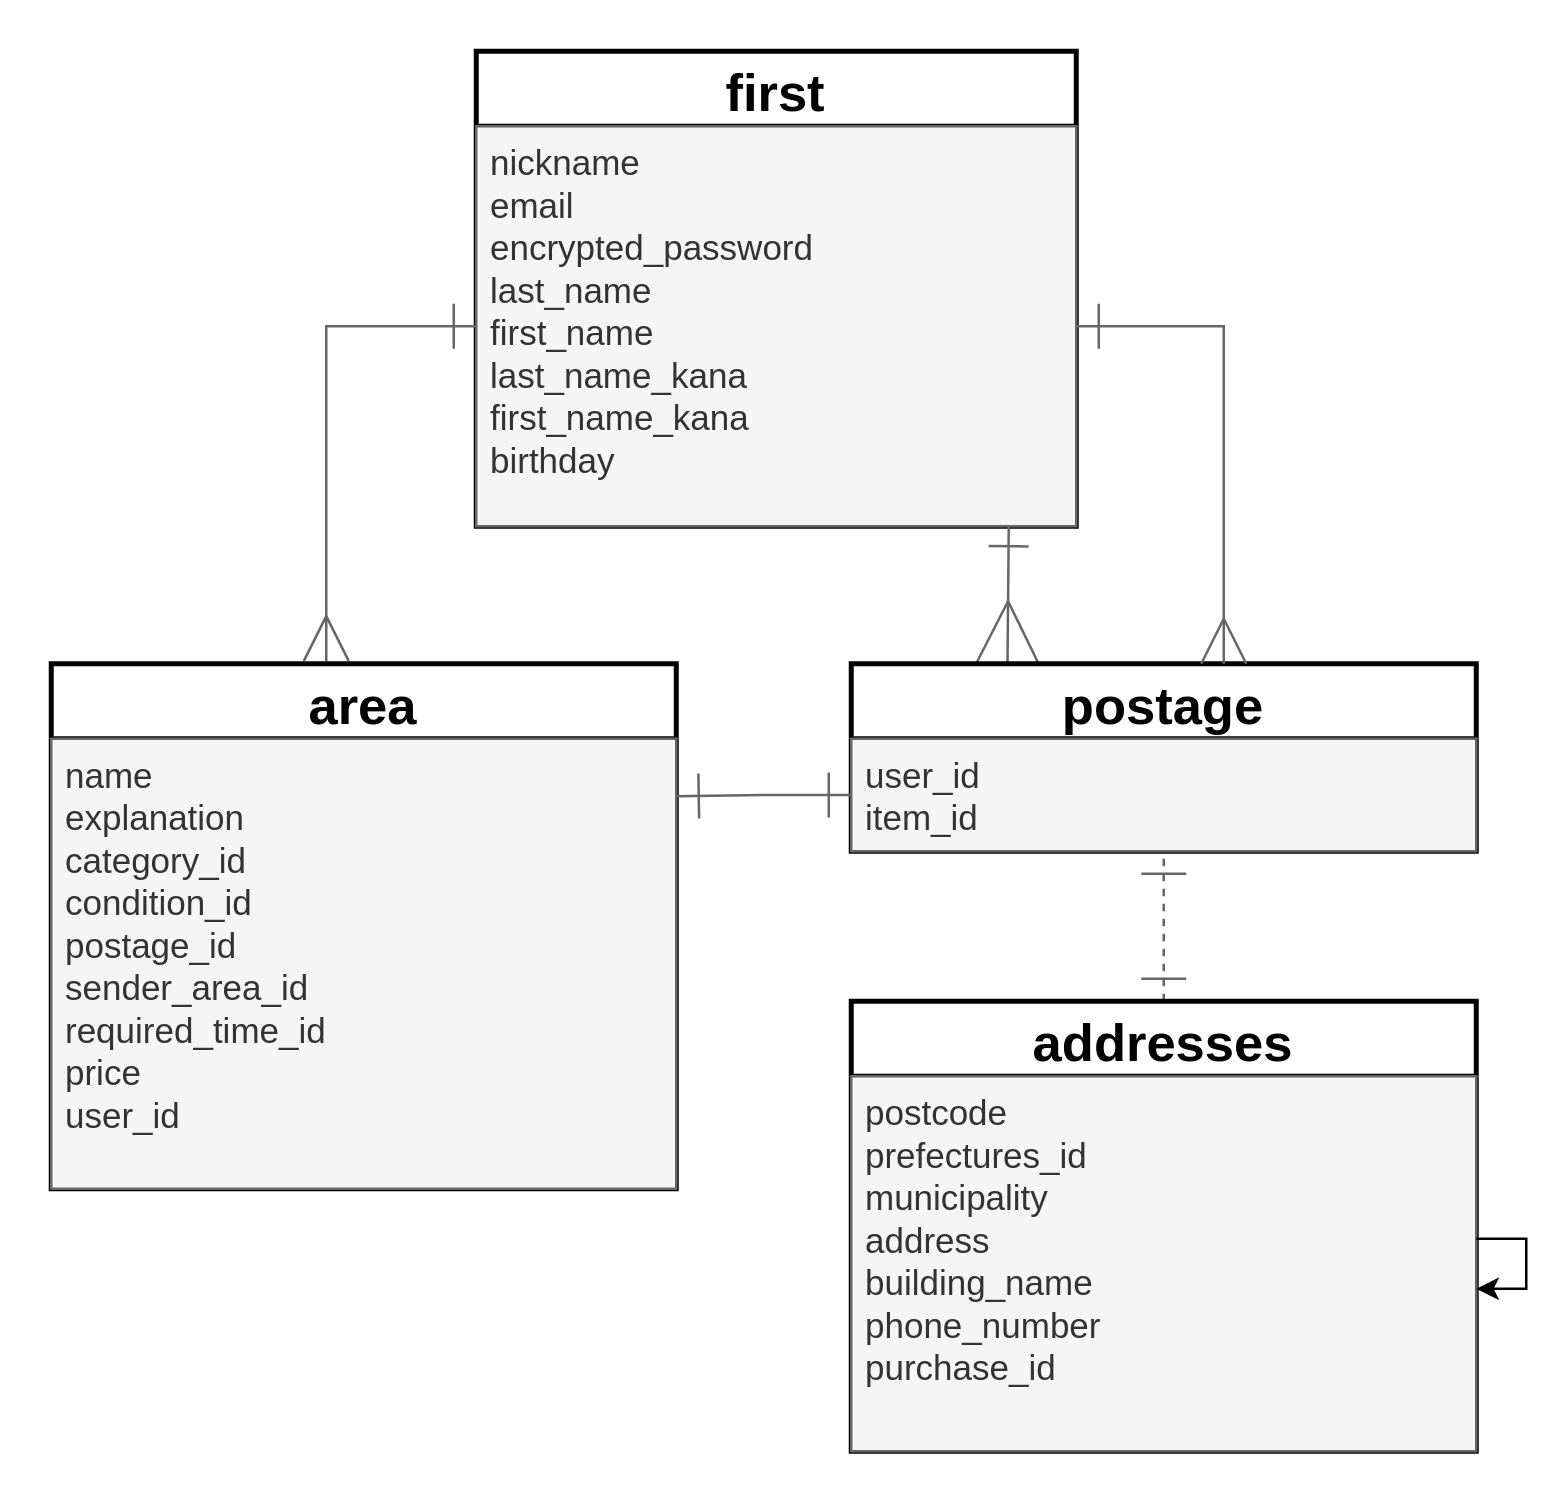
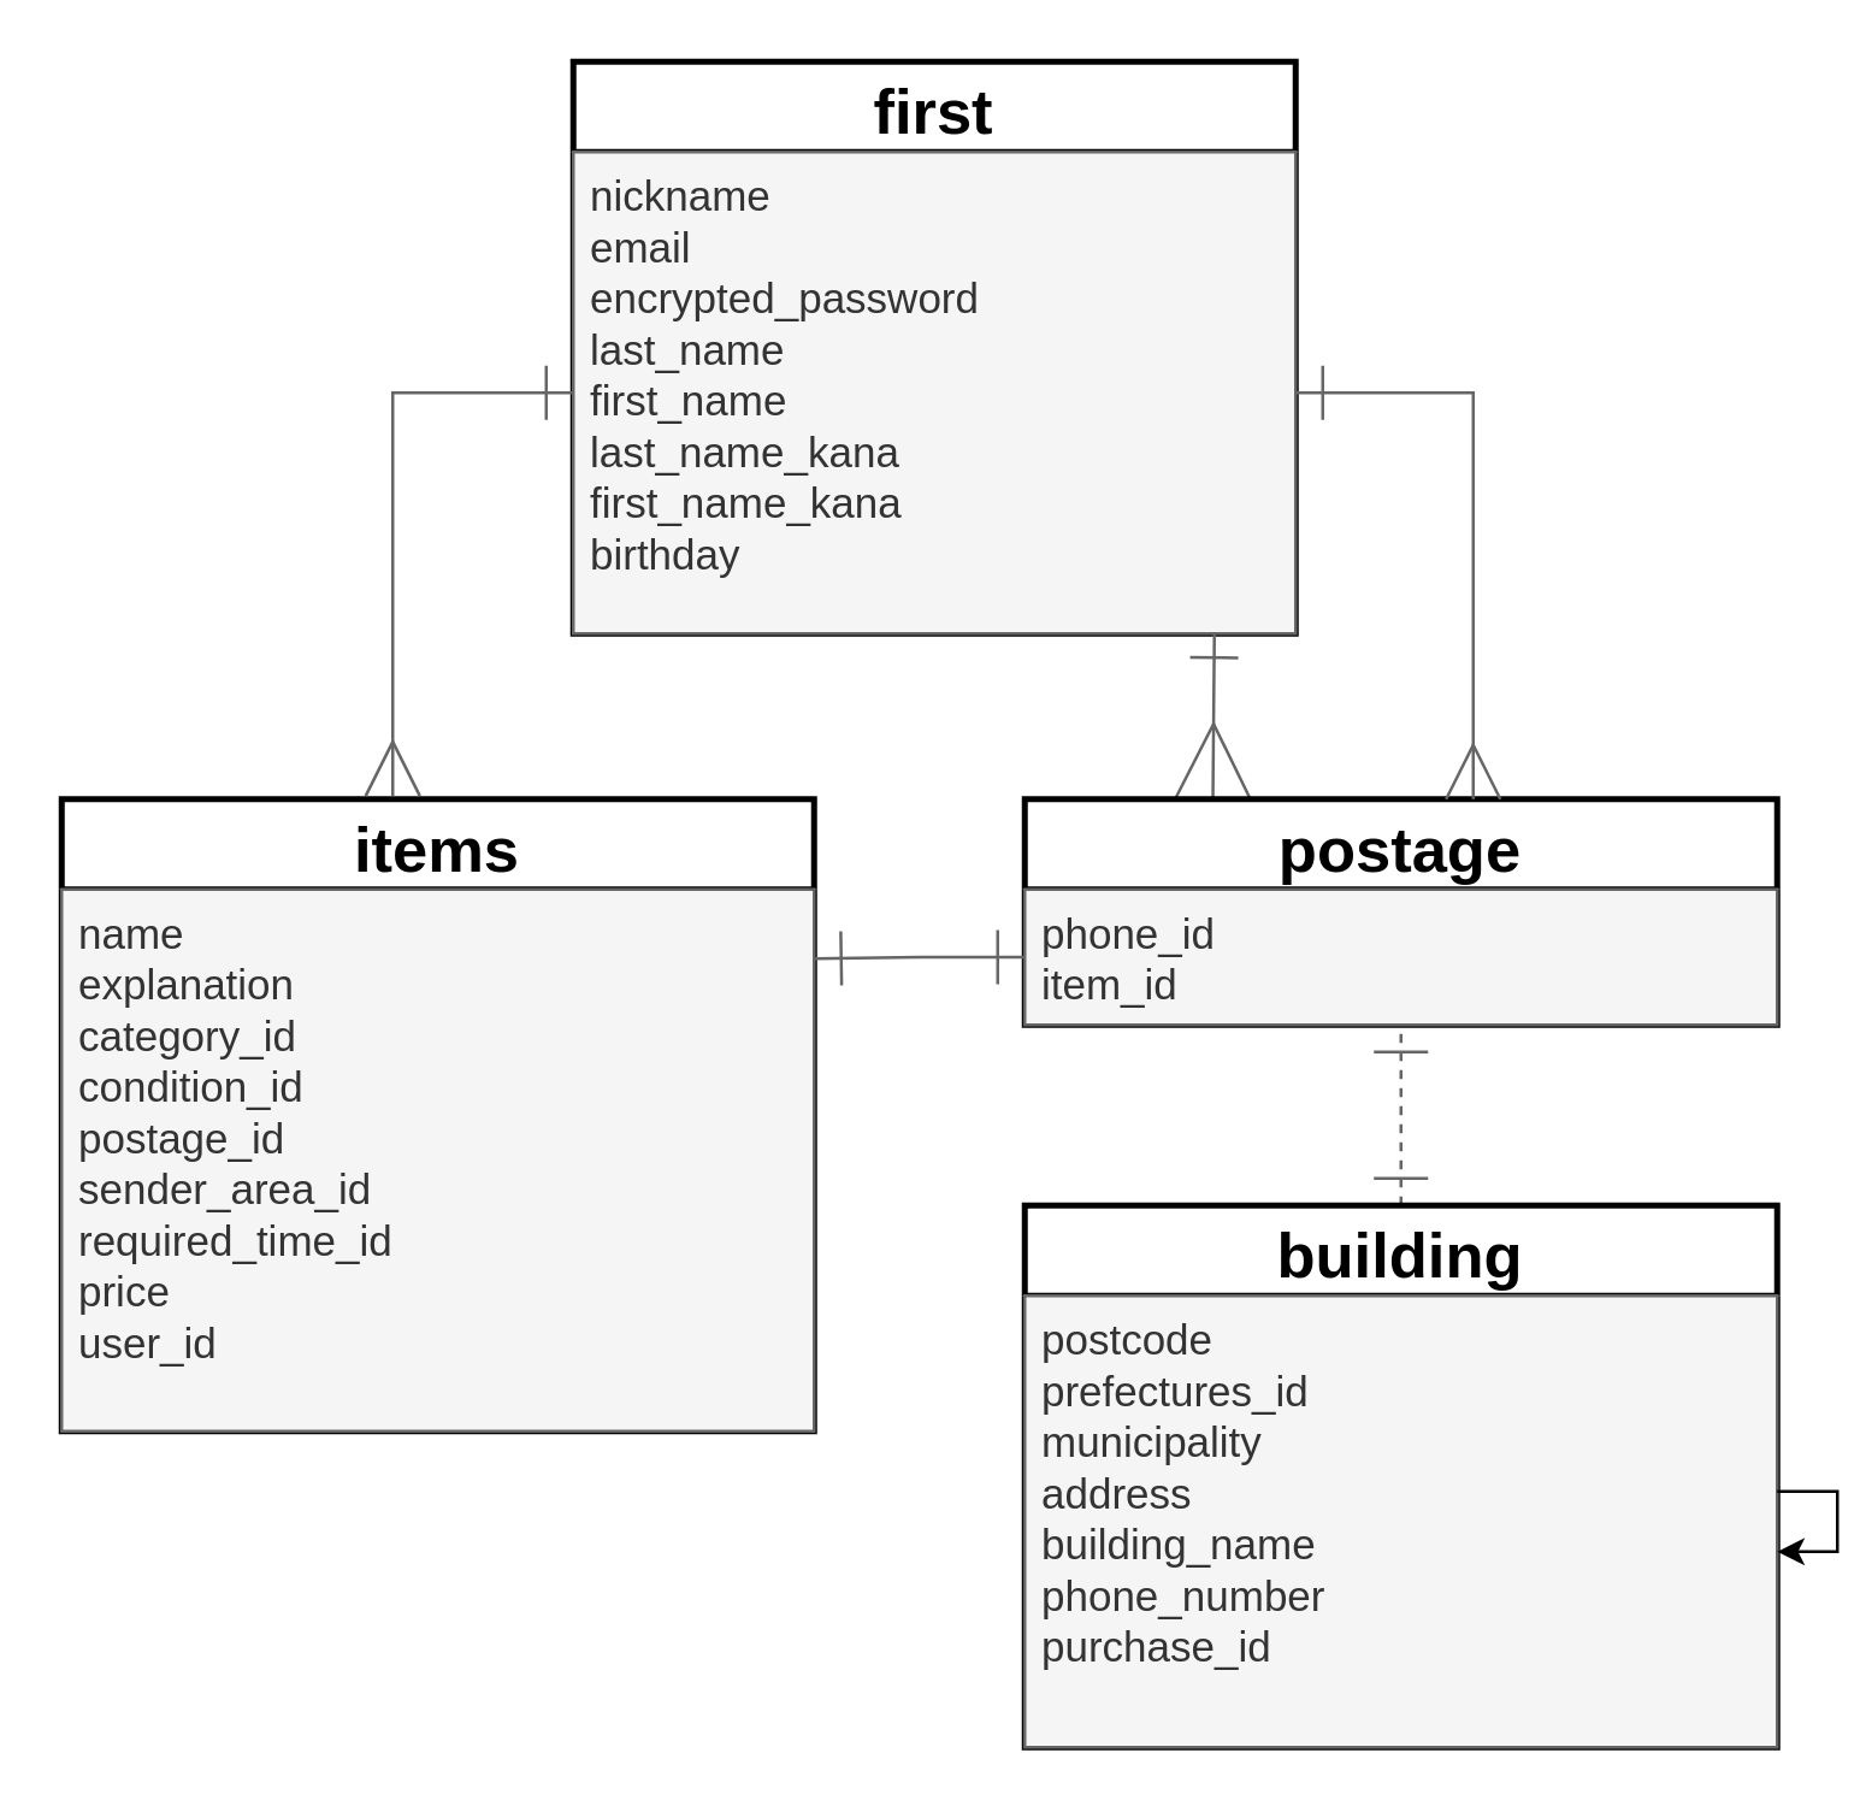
- <mxCell id="2" value="area" style="swimlane;childLayout=stackLayout;horizontal=1;startSize=30;horizontalStack=0;rounded=1;fontSize=21;fontStyle=1;strokeWidth=2;resizeParent=0;resizeLast=1;shadow=0;dashed=0;align=center;arcSize=0;" parent="1" vertex="1"><mxGeometry x="20" y="265" width="250" height="210" as="geometry" /></mxCell>
+ <mxCell id="2" value="items" style="swimlane;childLayout=stackLayout;horizontal=1;startSize=30;horizontalStack=0;rounded=1;fontSize=21;fontStyle=1;strokeWidth=2;resizeParent=0;resizeLast=1;shadow=0;dashed=0;align=center;arcSize=0;" parent="1" vertex="1"><mxGeometry x="20" y="265" width="250" height="210" as="geometry" /></mxCell>
- <mxCell id="8" value="user_id&#10;item_id" style="align=left;strokeColor=#666666;fillColor=#f5f5f5;spacingLeft=4;fontSize=14;verticalAlign=top;resizable=0;rotatable=0;part=1;fontColor=#333333;" parent="7" vertex="1"><mxGeometry y="30" width="250" height="45" as="geometry" /></mxCell>
+ <mxCell id="8" value="phone_id&#10;item_id" style="align=left;strokeColor=#666666;fillColor=#f5f5f5;spacingLeft=4;fontSize=14;verticalAlign=top;resizable=0;rotatable=0;part=1;fontColor=#333333;" parent="7" vertex="1"><mxGeometry y="30" width="250" height="45" as="geometry" /></mxCell>
- <mxCell id="10" value="addresses" style="swimlane;childLayout=stackLayout;horizontal=1;startSize=30;horizontalStack=0;rounded=1;fontSize=21;fontStyle=1;strokeWidth=2;resizeParent=0;resizeLast=1;shadow=0;dashed=0;align=center;arcSize=0;" parent="1" vertex="1"><mxGeometry x="340" y="400" width="250" height="180" as="geometry" /></mxCell>
+ <mxCell id="10" value="building" style="swimlane;childLayout=stackLayout;horizontal=1;startSize=30;horizontalStack=0;rounded=1;fontSize=21;fontStyle=1;strokeWidth=2;resizeParent=0;resizeLast=1;shadow=0;dashed=0;align=center;arcSize=0;" parent="1" vertex="1"><mxGeometry x="340" y="400" width="250" height="180" as="geometry" /></mxCell>
